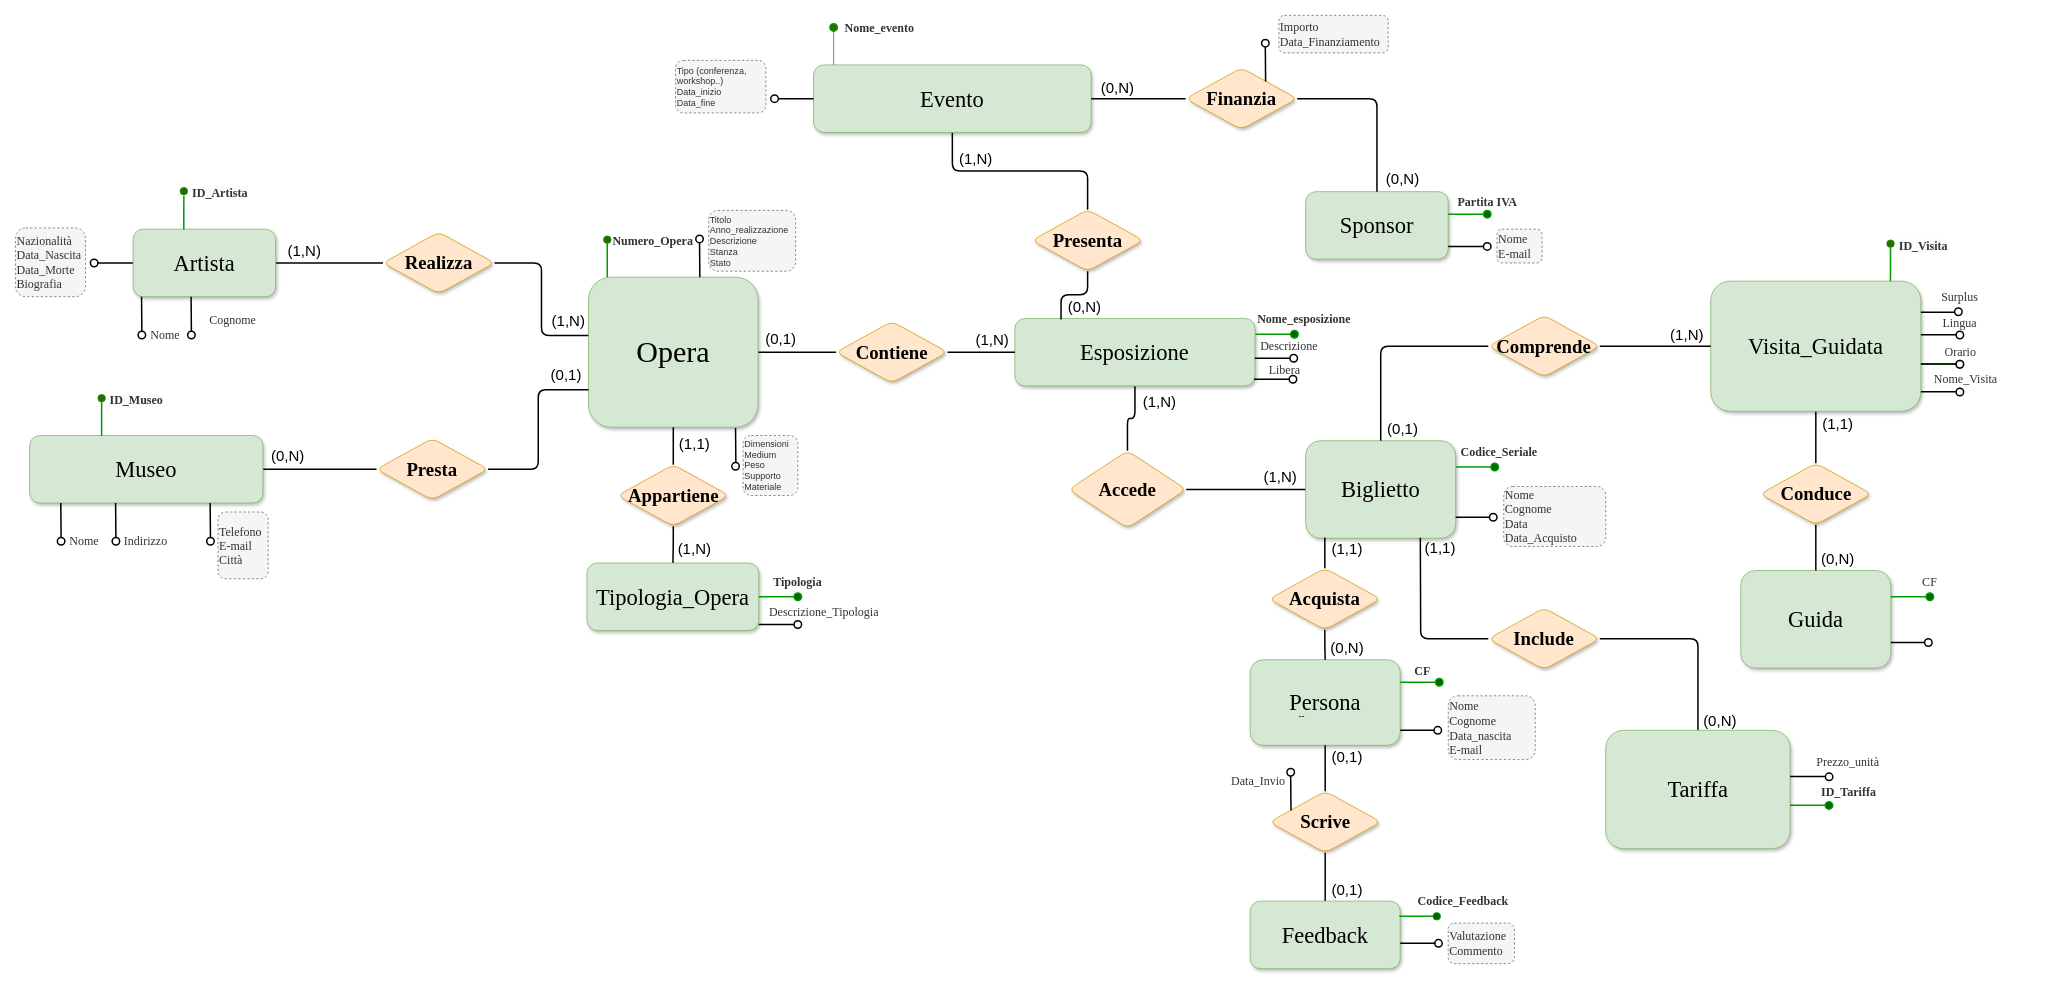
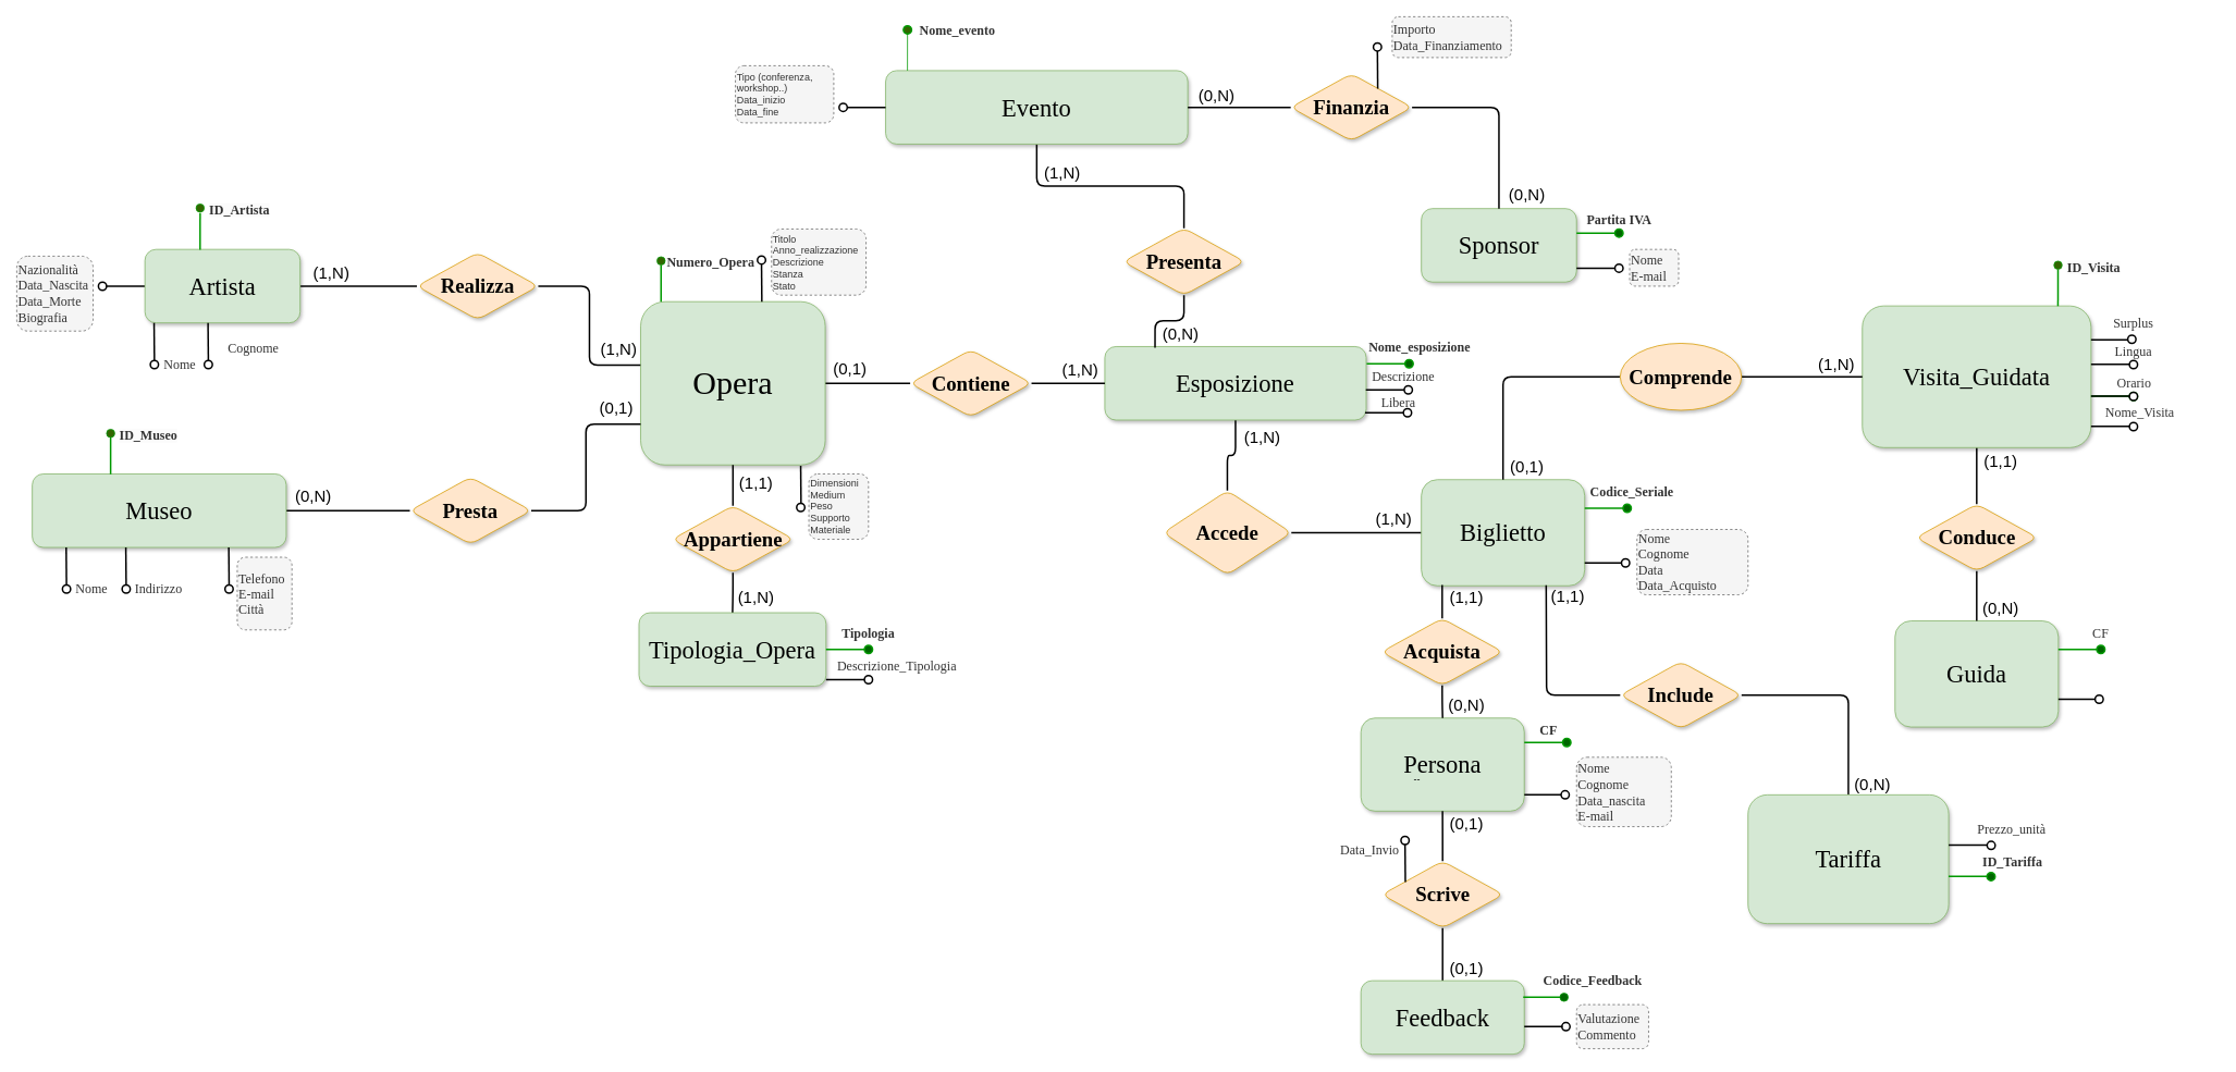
- <mxCell id="49" value="&lt;div&gt;&lt;font face=&quot;Times New Roman&quot;&gt;&lt;span style=&quot;font-size: 16px;&quot;&gt;&lt;br&gt;&lt;/span&gt;&lt;/font&gt;&lt;/div&gt;&lt;div&gt;&lt;span style=&quot;font-size: 16px; font-family: &amp;quot;Times New Roman&amp;quot;; background-color: transparent; color: light-dark(rgb(51, 51, 51), rgb(193, 193, 193));&quot;&gt;Nazionalità&lt;/span&gt;&lt;/div&gt;&lt;div&gt;&lt;span style=&quot;font-size: 16px; font-family: &amp;quot;Times New Roman&amp;quot;; background-color: transparent; color: light-dark(rgb(51, 51, 51), rgb(193, 193, 193));&quot;&gt;Data_Nascita&lt;/span&gt;&lt;/div&gt;&lt;div&gt;&lt;span style=&quot;font-size: 16px; font-family: &amp;quot;Times New Roman&amp;quot;; background-color: transparent; color: light-dark(rgb(51, 51, 51), rgb(193, 193, 193));&quot;&gt;Data_Morte&lt;/span&gt;&lt;/div&gt;&lt;div&gt;&lt;font face=&quot;Times New Roman&quot;&gt;&lt;span style=&quot;font-size: 16px;&quot;&gt;Biografia&lt;/span&gt;&lt;/font&gt;&lt;/div&gt;&lt;div&gt;&lt;font face=&quot;Times New Roman&quot;&gt;&lt;span style=&quot;font-size: 16px;&quot;&gt;&lt;br&gt;&lt;/span&gt;&lt;/font&gt;&lt;/div&gt;" style="rounded=1;whiteSpace=wrap;html=1;dashed=1;fillColor=#f5f5f5;fontColor=#333333;strokeColor=#666666;align=left;" parent="1" vertex="1"><mxGeometry x="20" y="303.28" width="93.48" height="91.72" as="geometry" /></mxCell>
+ <mxCell id="49" value="&lt;div&gt;&lt;font face=&quot;Times New Roman&quot;&gt;&lt;span style=&quot;font-size: 16px;&quot;&gt;&lt;br&gt;&lt;/span&gt;&lt;/font&gt;&lt;/div&gt;&lt;div&gt;&lt;span style=&quot;font-size: 16px; font-family: &amp;quot;Times New Roman&amp;quot;; background-color: transparent; color: light-dark(rgb(51, 51, 51), rgb(193, 193, 193));&quot;&gt;Nazionalità&lt;/span&gt;&lt;/div&gt;&lt;div&gt;&lt;span style=&quot;font-size: 16px; font-family: &amp;quot;Times New Roman&amp;quot;; background-color: transparent; color: light-dark(rgb(51, 51, 51), rgb(193, 193, 193));&quot;&gt;Data_Nascita&lt;/span&gt;&lt;/div&gt;&lt;div&gt;&lt;span style=&quot;font-size: 16px; font-family: &amp;quot;Times New Roman&amp;quot;; background-color: transparent; color: light-dark(rgb(51, 51, 51), rgb(193, 193, 193));&quot;&gt;Data_Morte&lt;/span&gt;&lt;/div&gt;&lt;div&gt;&lt;font face=&quot;Times New Roman&quot;&gt;&lt;span style=&quot;font-size: 16px;&quot;&gt;Biografia&lt;/span&gt;&lt;/font&gt;&lt;/div&gt;&lt;div&gt;&lt;font face=&quot;Times New Roman&quot;&gt;&lt;span style=&quot;font-size: 16px;&quot;&gt;&lt;br&gt;&lt;/span&gt;&lt;/font&gt;&lt;/div&gt;" style="rounded=1;whiteSpace=wrap;html=1;dashed=1;fillColor=#f5f5f5;fontColor=#333333;strokeColor=#666666;align=left;" parent="1" vertex="1"><mxGeometry x="20" y="313.28" width="93.48" height="91.72" as="geometry" /></mxCell>
- <mxCell id="100" value="&lt;font face=&quot;Garamond&quot;&gt;&lt;span style=&quot;font-size: 25px;&quot;&gt;&lt;b&gt;Comprende&lt;/b&gt;&lt;/span&gt;&lt;/font&gt;" style="rhombus;whiteSpace=wrap;html=1;rounded=1;shadow=1;strokeWidth=1;fillColor=#ffe6cc;strokeColor=#d79b00;" parent="1" vertex="1"><mxGeometry x="1983.45" y="420" width="148.58" height="82" as="geometry" /></mxCell>
+ <mxCell id="100" value="&lt;font face=&quot;Garamond&quot;&gt;&lt;span style=&quot;font-size: 25px;&quot;&gt;&lt;b&gt;Comprende&lt;/b&gt;&lt;/span&gt;&lt;/font&gt;" style="ellipse;whiteSpace=wrap;html=1;shadow=1;strokeWidth=1;fillColor=#ffe6cc;strokeColor=#d79b00;" parent="1" vertex="1"><mxGeometry x="1983.45" y="420" width="148.58" height="82" as="geometry" /></mxCell>
